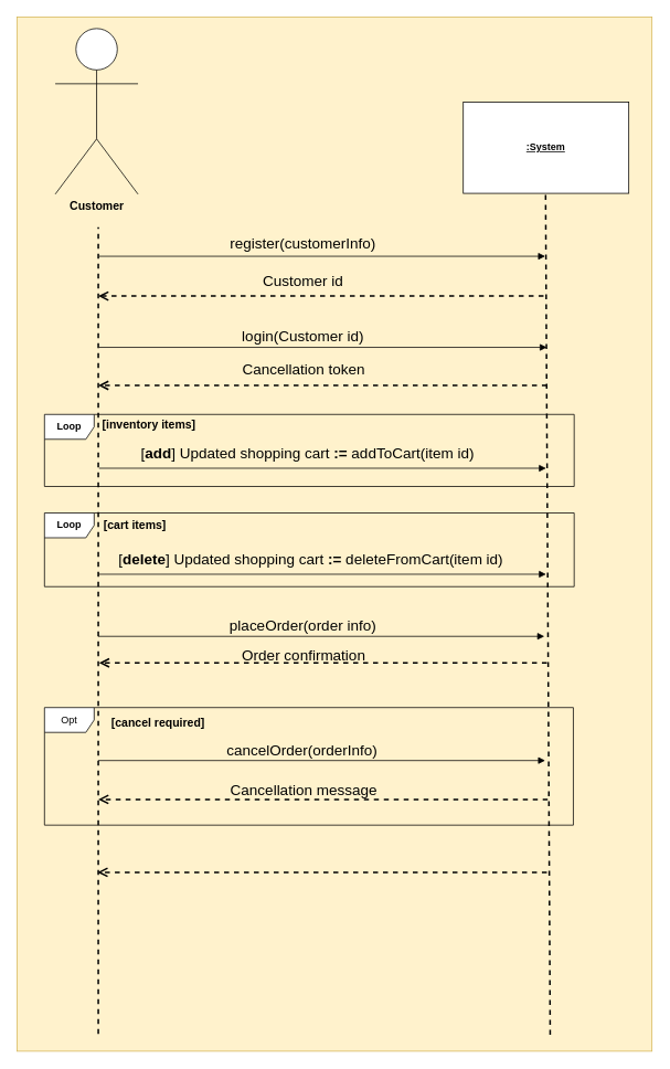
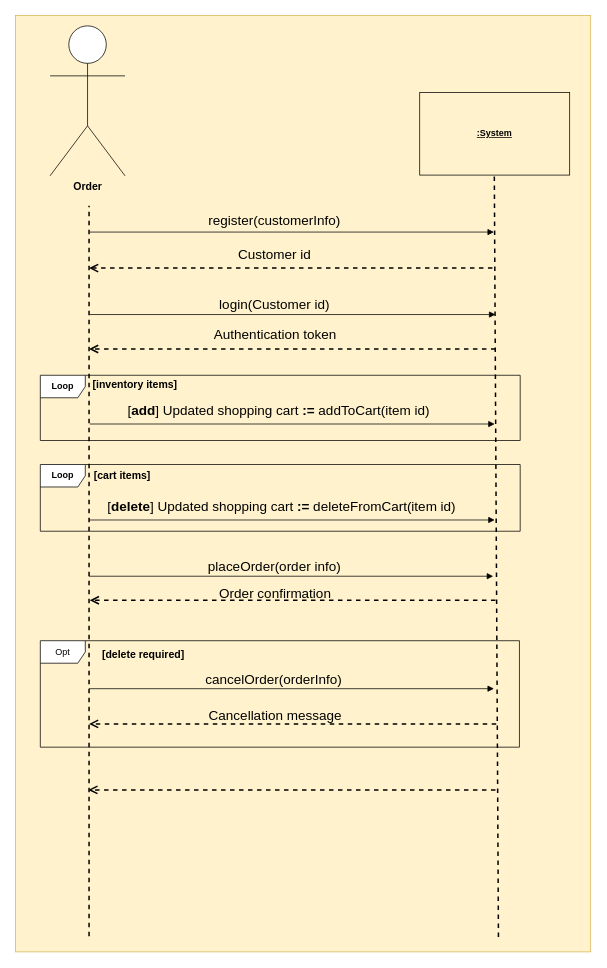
- <mxCell id="4" value="&lt;u&gt;&lt;b&gt;:System&lt;/b&gt;&lt;/u&gt;" style="rounded=0;whiteSpace=wrap;html=1;" parent="1" vertex="1"><mxGeometry x="559" y="123" width="200" height="110" as="geometry" /></mxCell>
+ <mxCell id="4" value="&lt;u&gt;&lt;b&gt;:System&lt;/b&gt;&lt;/u&gt;" style="rounded=0;whiteSpace=wrap;html=1;fillColor=#fff2cc;" parent="1" vertex="1"><mxGeometry x="559" y="123" width="200" height="110" as="geometry" /></mxCell>
- <mxCell id="3" value="&lt;font style=&quot;font-size: 14px;&quot;&gt;&lt;b&gt;Customer&lt;/b&gt;&lt;/font&gt;" style="shape=umlActor;verticalLabelPosition=bottom;verticalAlign=top;html=1;outlineConnect=0;" parent="1" vertex="1"><mxGeometry x="66" y="34" width="100" height="200" as="geometry" /></mxCell>
+ <mxCell id="3" value="&lt;font style=&quot;font-size: 14px;&quot;&gt;&lt;b&gt;Order&lt;/b&gt;&lt;/font&gt;" style="shape=umlActor;verticalLabelPosition=bottom;verticalAlign=top;html=1;outlineConnect=0;" parent="1" vertex="1"><mxGeometry x="66" y="34" width="100" height="200" as="geometry" /></mxCell>
- <mxCell id="14" value="&lt;font style=&quot;font-size: 18px;&quot;&gt;Cancellation token&lt;/font&gt;" style="text;html=1;align=center;verticalAlign=middle;resizable=0;points=[];autosize=1;strokeColor=none;fillColor=none;" parent="1" vertex="1"><mxGeometry x="274" y="428" width="183" height="36" as="geometry" /></mxCell>
+ <mxCell id="14" value="&lt;font style=&quot;font-size: 18px;&quot;&gt;Authentication token&lt;/font&gt;" style="text;html=1;align=center;verticalAlign=middle;resizable=0;points=[];autosize=1;strokeColor=none;fillColor=none;" parent="1" vertex="1"><mxGeometry x="274" y="428" width="183" height="36" as="geometry" /></mxCell>
- <mxCell id="24" value="&lt;font style=&quot;font-size: 14px;&quot;&gt;&lt;b&gt;[cancel required]&lt;/b&gt;&lt;/font&gt;" style="text;html=1;align=center;verticalAlign=middle;resizable=0;points=[];autosize=1;strokeColor=none;fillColor=none;" parent="1" vertex="1"><mxGeometry x="124" y="858" width="131" height="29" as="geometry" /></mxCell>
+ <mxCell id="24" value="&lt;font style=&quot;font-size: 14px;&quot;&gt;&lt;b&gt;[delete required]&lt;/b&gt;&lt;/font&gt;" style="text;html=1;align=center;verticalAlign=middle;resizable=0;points=[];autosize=1;strokeColor=none;fillColor=none;" parent="1" vertex="1"><mxGeometry x="124" y="858" width="131" height="29" as="geometry" /></mxCell>
